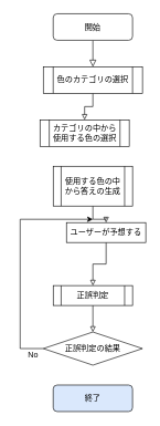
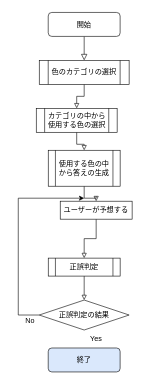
+ <mxCell id="7" value="" style="edgeStyle=orthogonalEdgeStyle;rounded=0;orthogonalLoop=1;jettySize=auto;html=1;endArrow=block;endFill=0;" parent="1" source="8" target="10" edge="1"><mxGeometry relative="1" as="geometry" /></mxCell>
+ <mxCell id="14" value="Yes" style="text;html=1;strokeColor=none;fillColor=none;align=center;verticalAlign=middle;whiteSpace=wrap;rounded=0;" parent="13" vertex="1"><mxGeometry width="60" height="30" as="geometry" /></mxCell>
